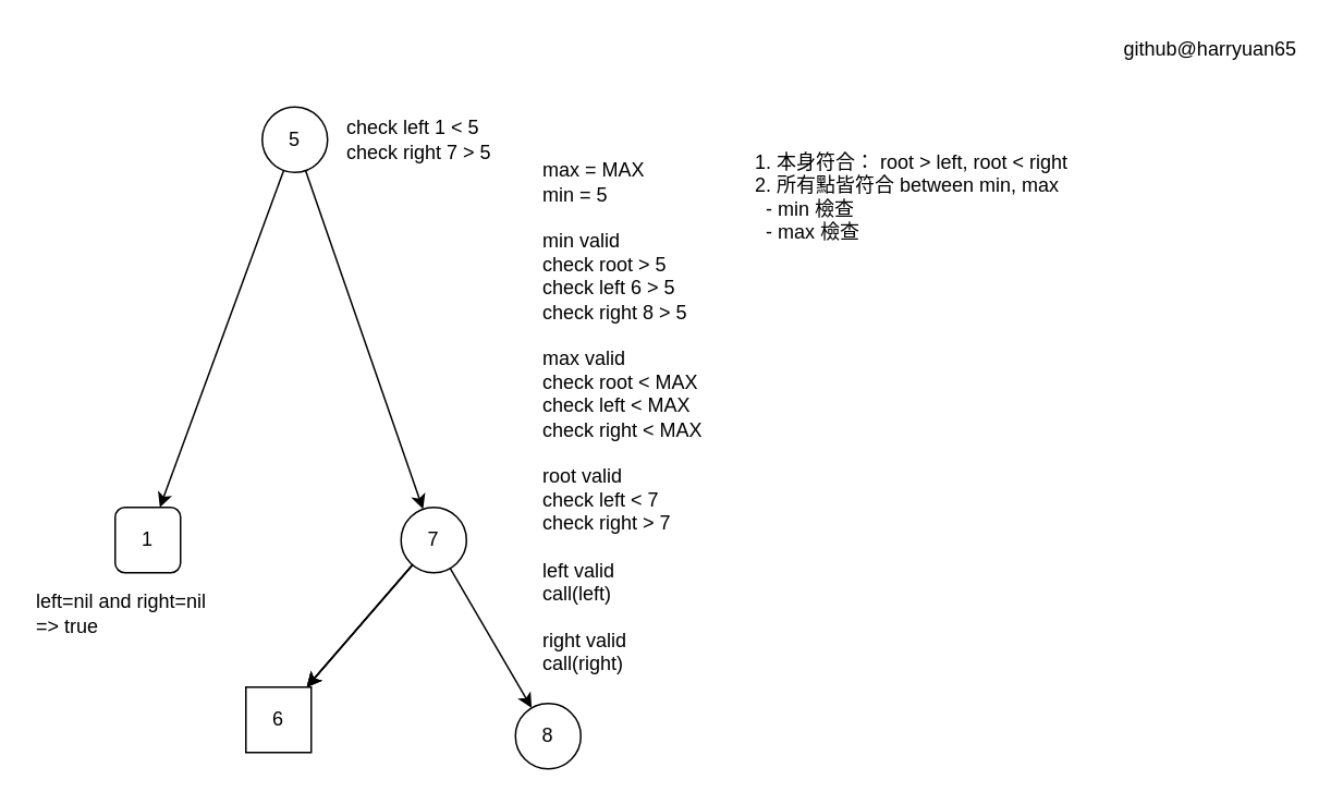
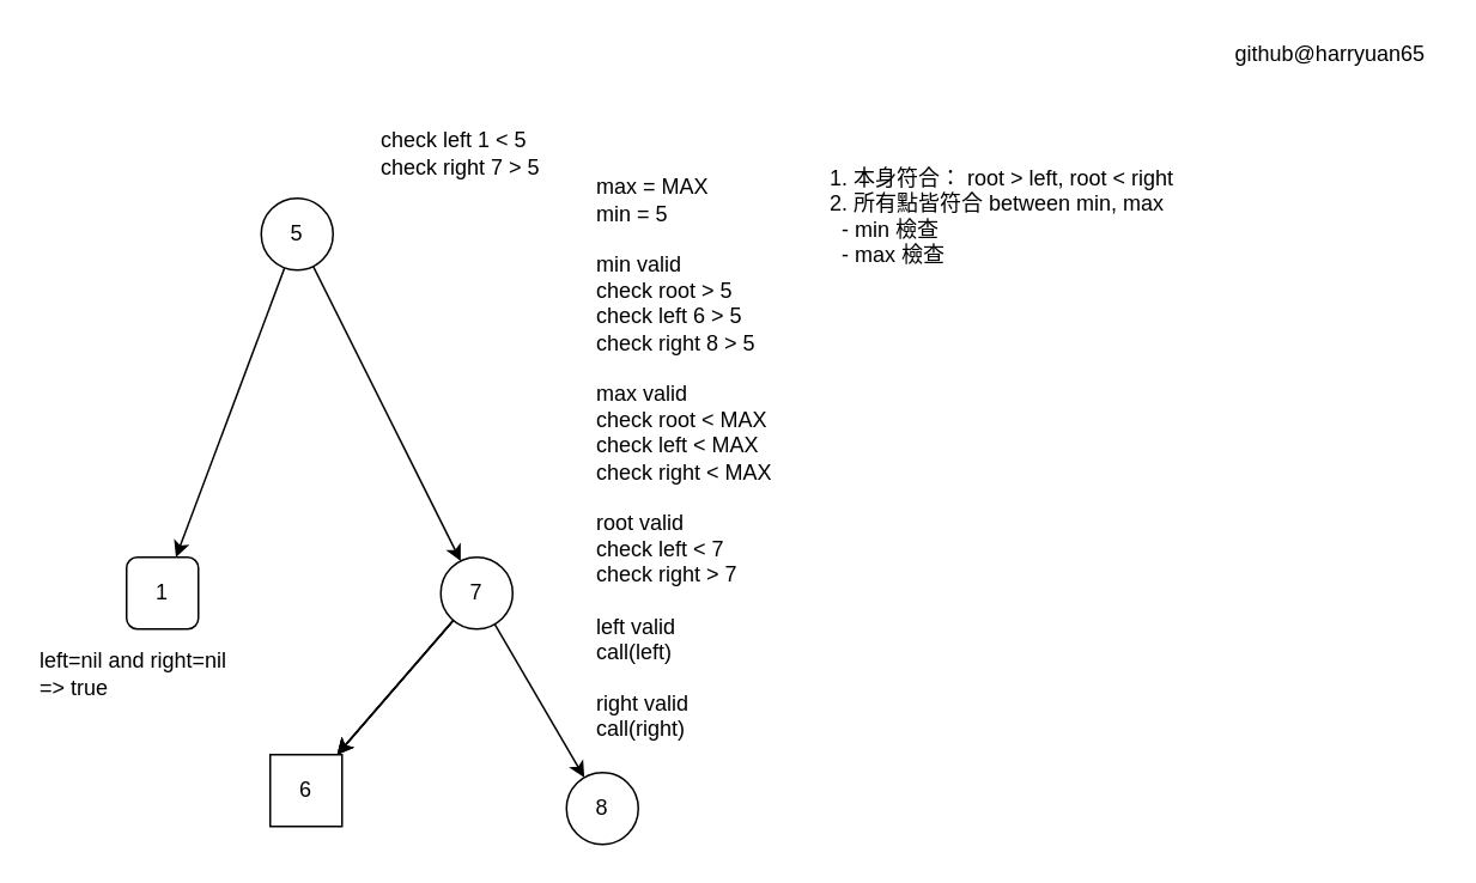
- <mxCell id="4" value="5" style="ellipse;whiteSpace=wrap;html=1;aspect=fixed;" parent="1" vertex="1"><mxGeometry x="160" y="65" width="40" height="40" as="geometry" /></mxCell>
+ <mxCell id="4" value="5" style="ellipse;whiteSpace=wrap;html=1;aspect=fixed;" parent="1" vertex="1"><mxGeometry x="145" y="110" width="40" height="40" as="geometry" /></mxCell>
